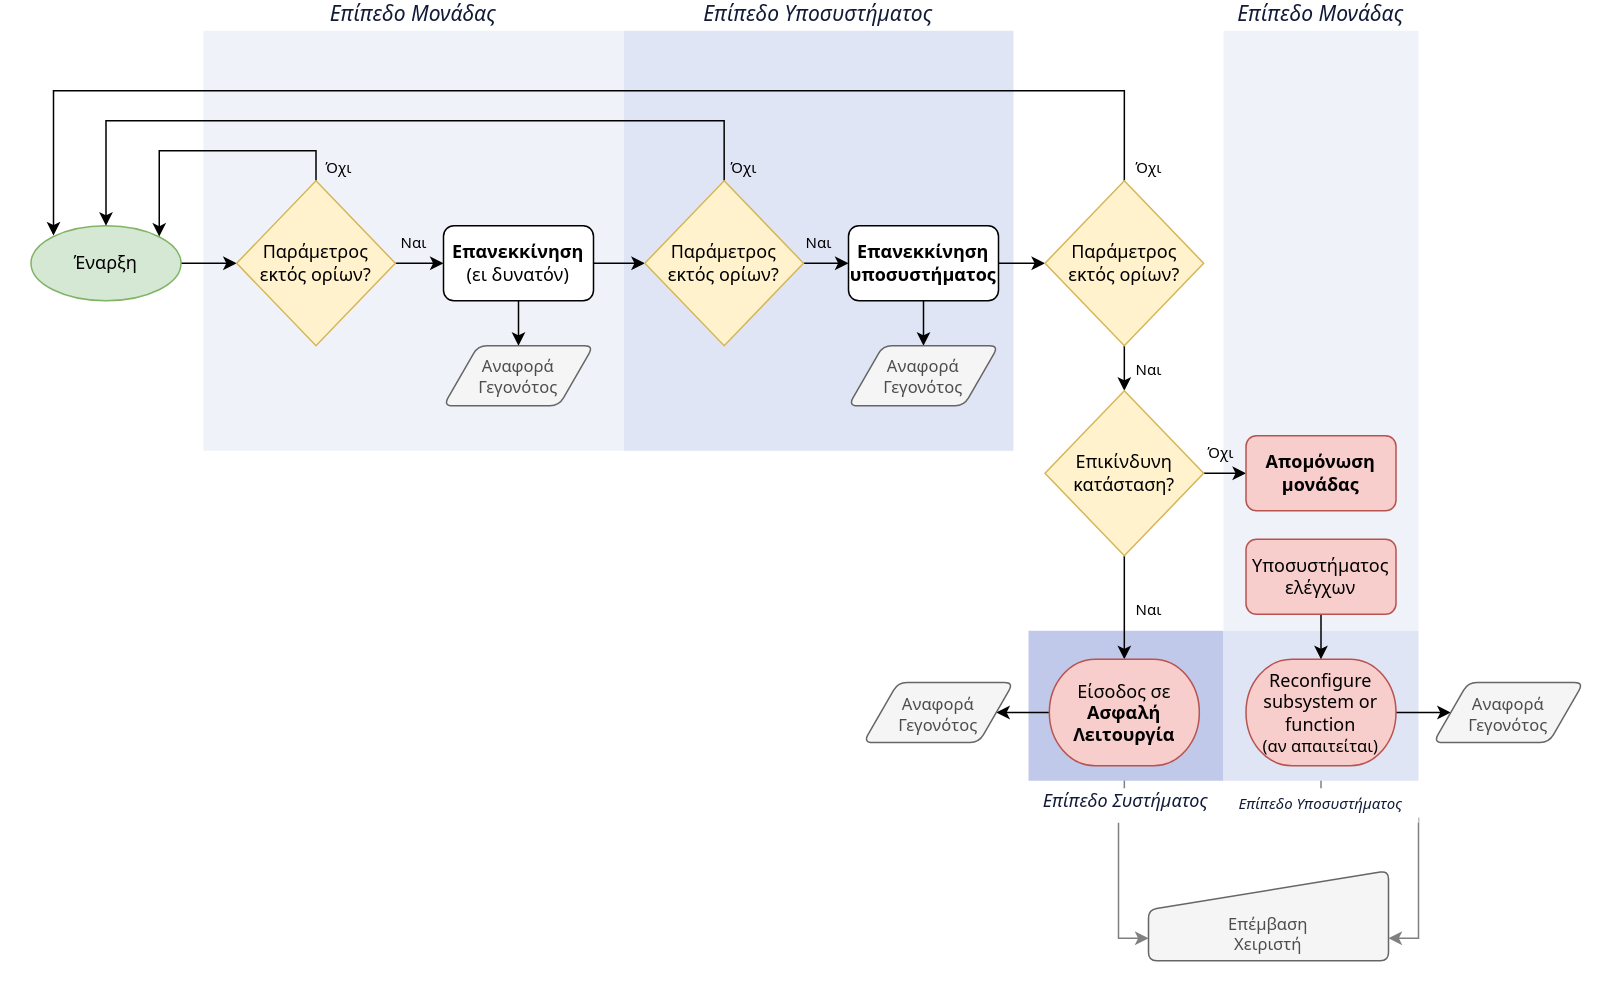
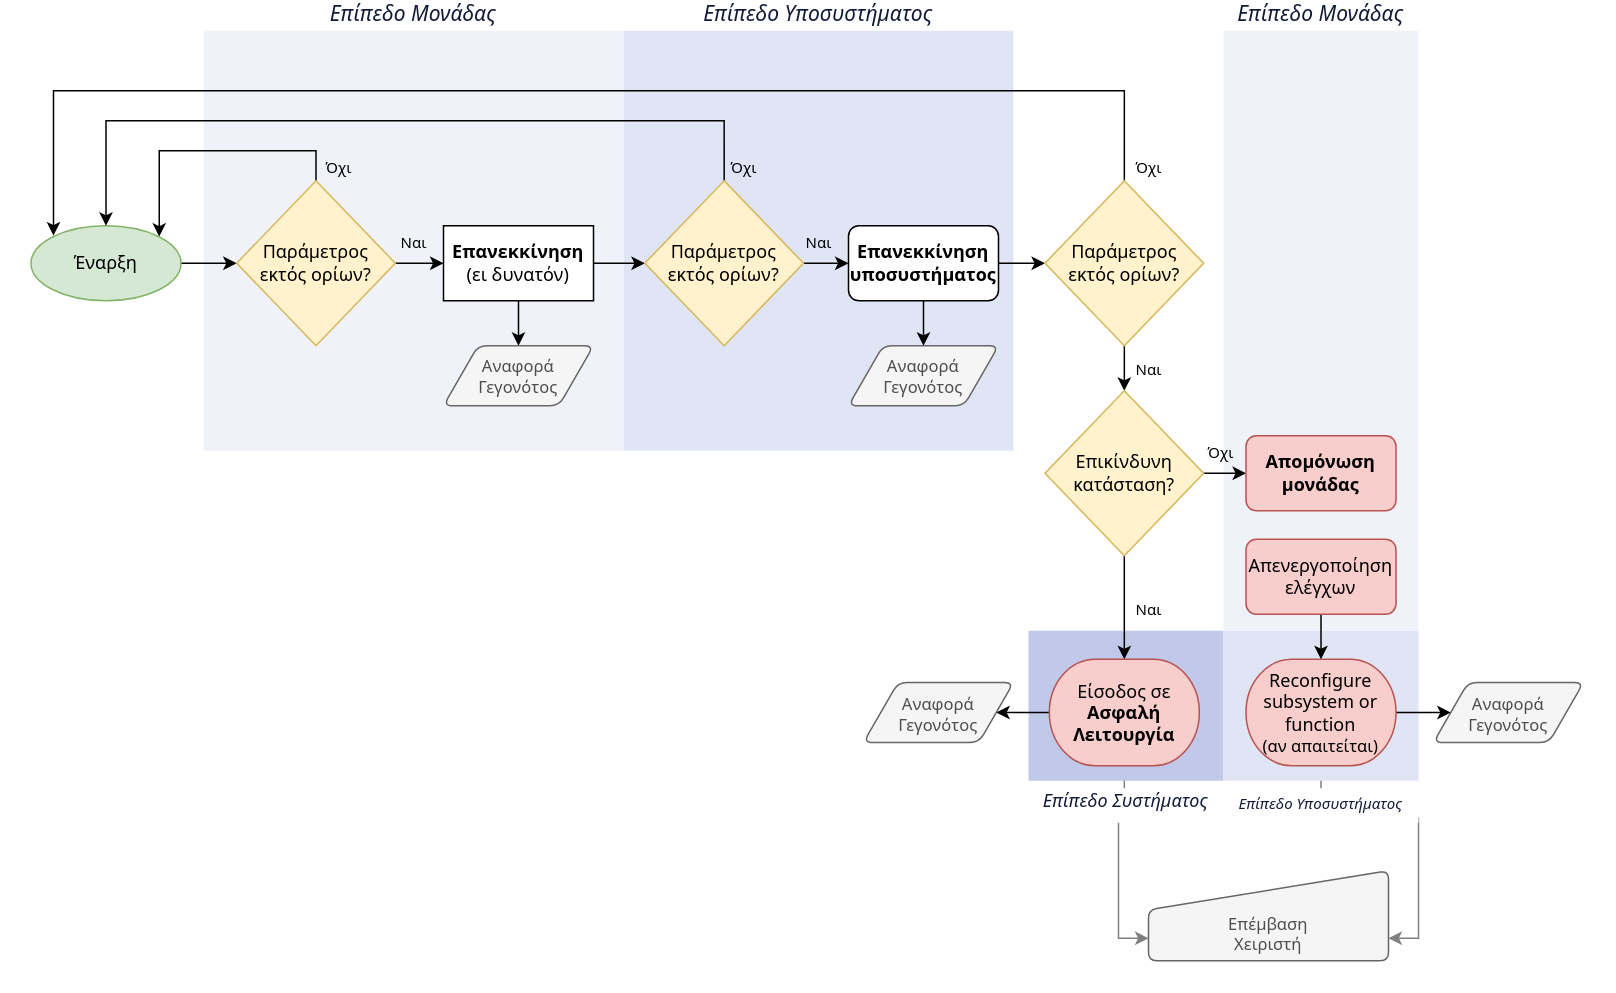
- <mxCell id="16" value="&lt;div&gt;&lt;b&gt;Επανεκκίνηση&lt;/b&gt;&lt;/div&gt;&lt;div&gt;(ει δυνατόν)&lt;br&gt;&lt;/div&gt;" style="rounded=1;whiteSpace=wrap;html=1;absoluteArcSize=1;arcSize=14;strokeWidth=1;spacing=6;fontFamily=Noto Sans;fontSource=https%3A%2F%2Ffonts.googleapis.com%2Fcss%3Ffamily%3DNoto%2BSans;" parent="1" vertex="1"><mxGeometry x="295" y="150" width="100" height="50" as="geometry" /></mxCell>
+ <mxCell id="16" value="&lt;div&gt;&lt;b&gt;Επανεκκίνηση&lt;/b&gt;&lt;/div&gt;&lt;div&gt;(ει δυνατόν)&lt;br&gt;&lt;/div&gt;" style="whiteSpace=wrap;html=1;absoluteArcSize=1;arcSize=14;strokeWidth=1;spacing=6;fontFamily=Noto Sans;fontSource=https%3A%2F%2Ffonts.googleapis.com%2Fcss%3Ffamily%3DNoto%2BSans;rounded=0;" parent="1" vertex="1"><mxGeometry x="295" y="150" width="100" height="50" as="geometry" /></mxCell>
- <mxCell id="36" value="Υποσυστήματος ελέγχων" style="rounded=1;whiteSpace=wrap;html=1;absoluteArcSize=1;arcSize=14;strokeWidth=1;spacing=6;fontFamily=Noto Sans;fontSource=https%3A%2F%2Ffonts.googleapis.com%2Fcss%3Ffamily%3DNoto%2BSans;fontStyle=0;fillColor=#f8cecc;strokeColor=#b85450;" parent="1" vertex="1"><mxGeometry x="830" y="359" width="100" height="50" as="geometry" /></mxCell>
+ <mxCell id="36" value="Απενεργοποίηση ελέγχων" style="rounded=1;whiteSpace=wrap;html=1;absoluteArcSize=1;arcSize=14;strokeWidth=1;spacing=6;fontFamily=Noto Sans;fontSource=https%3A%2F%2Ffonts.googleapis.com%2Fcss%3Ffamily%3DNoto%2BSans;fontStyle=0;fillColor=#f8cecc;strokeColor=#b85450;" parent="1" vertex="1"><mxGeometry x="830" y="359" width="100" height="50" as="geometry" /></mxCell>
